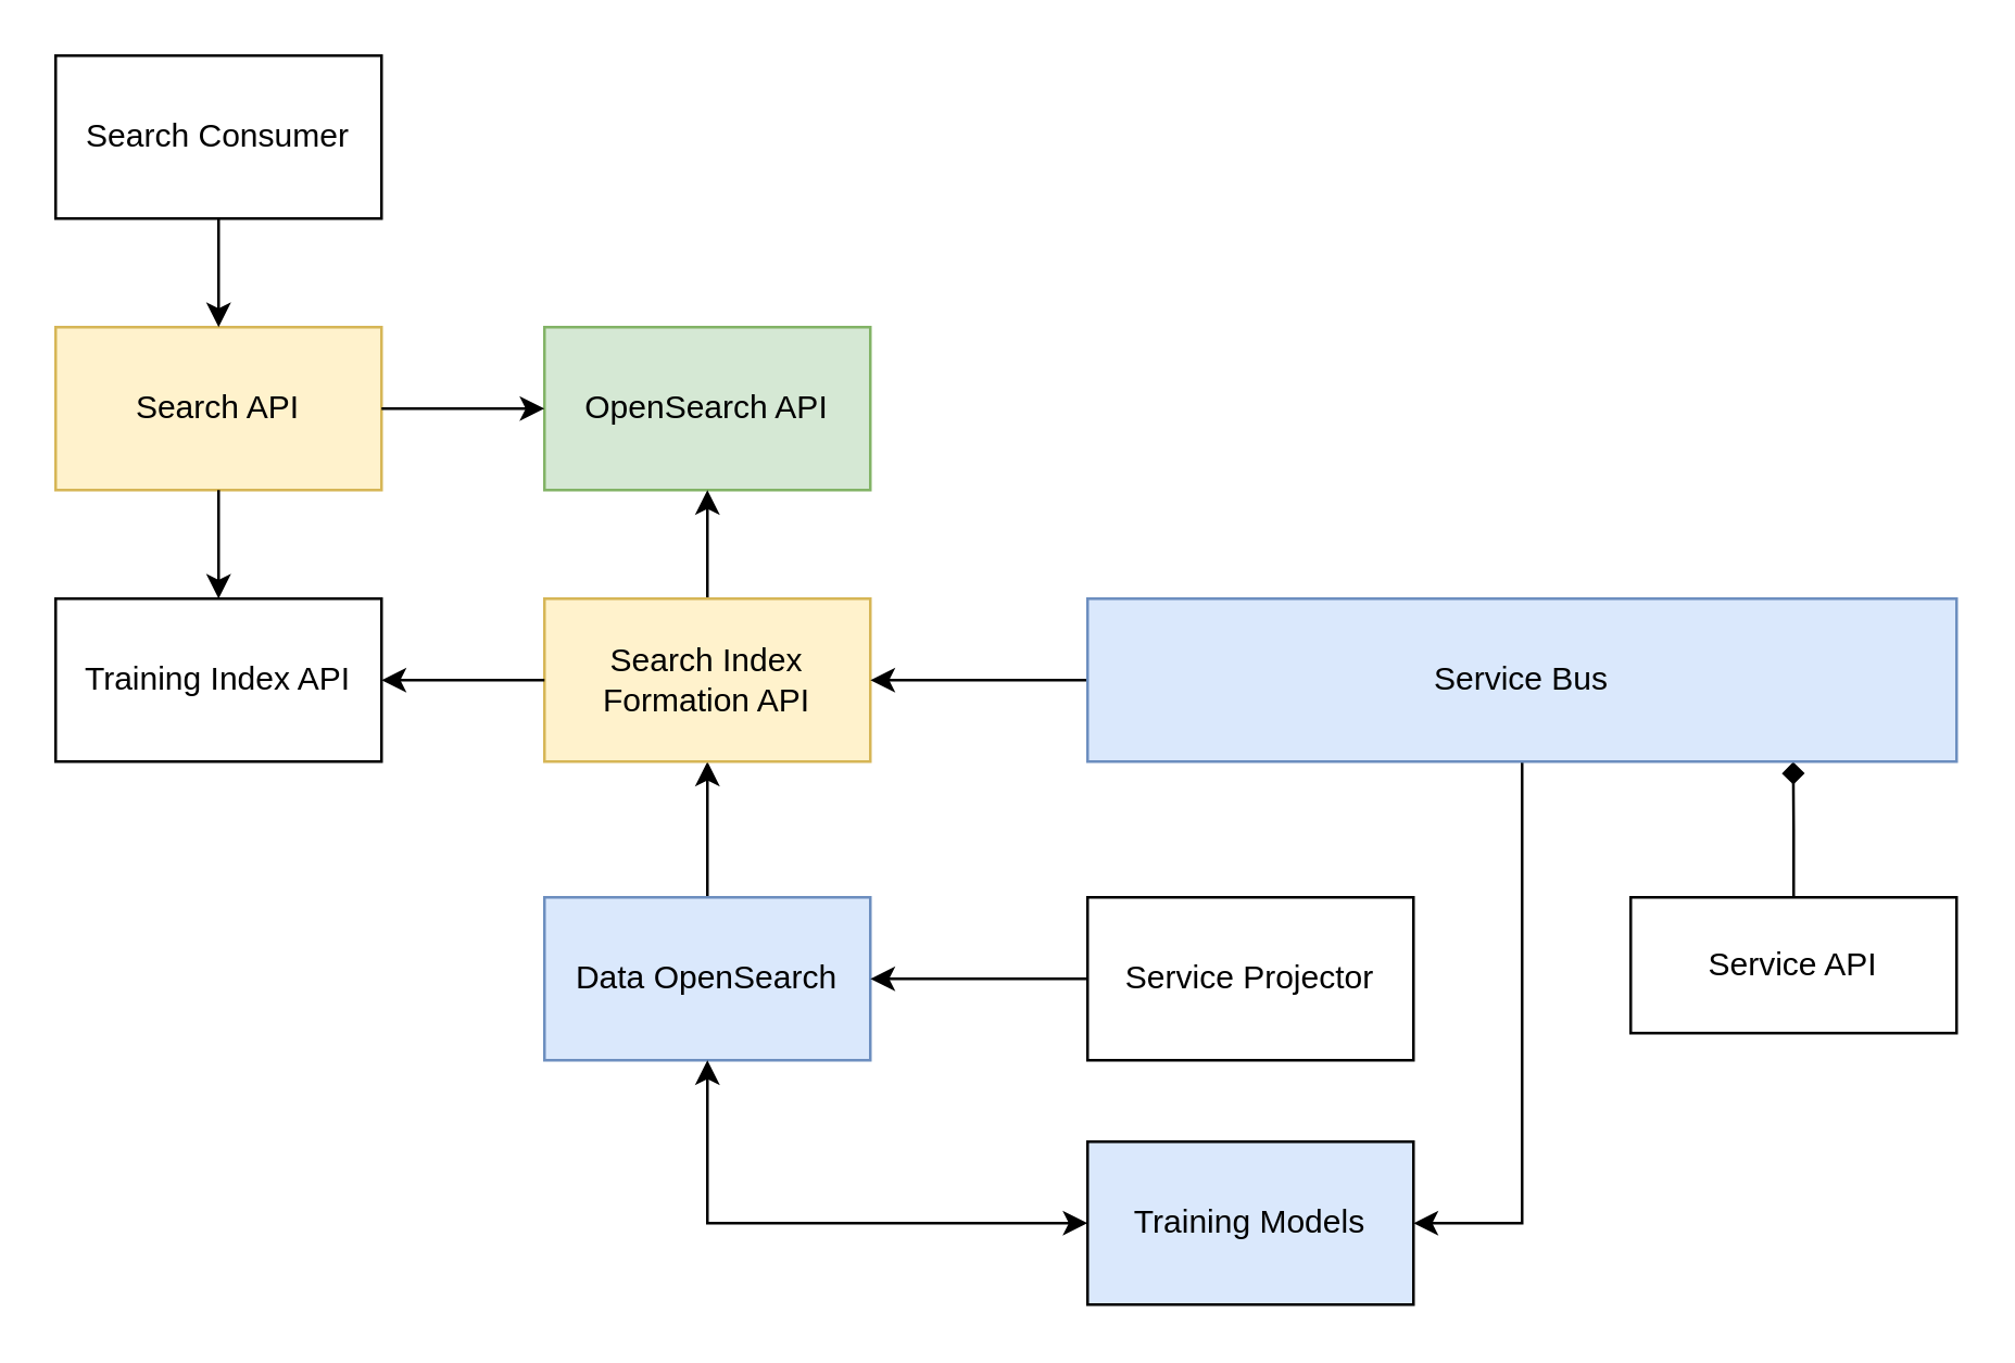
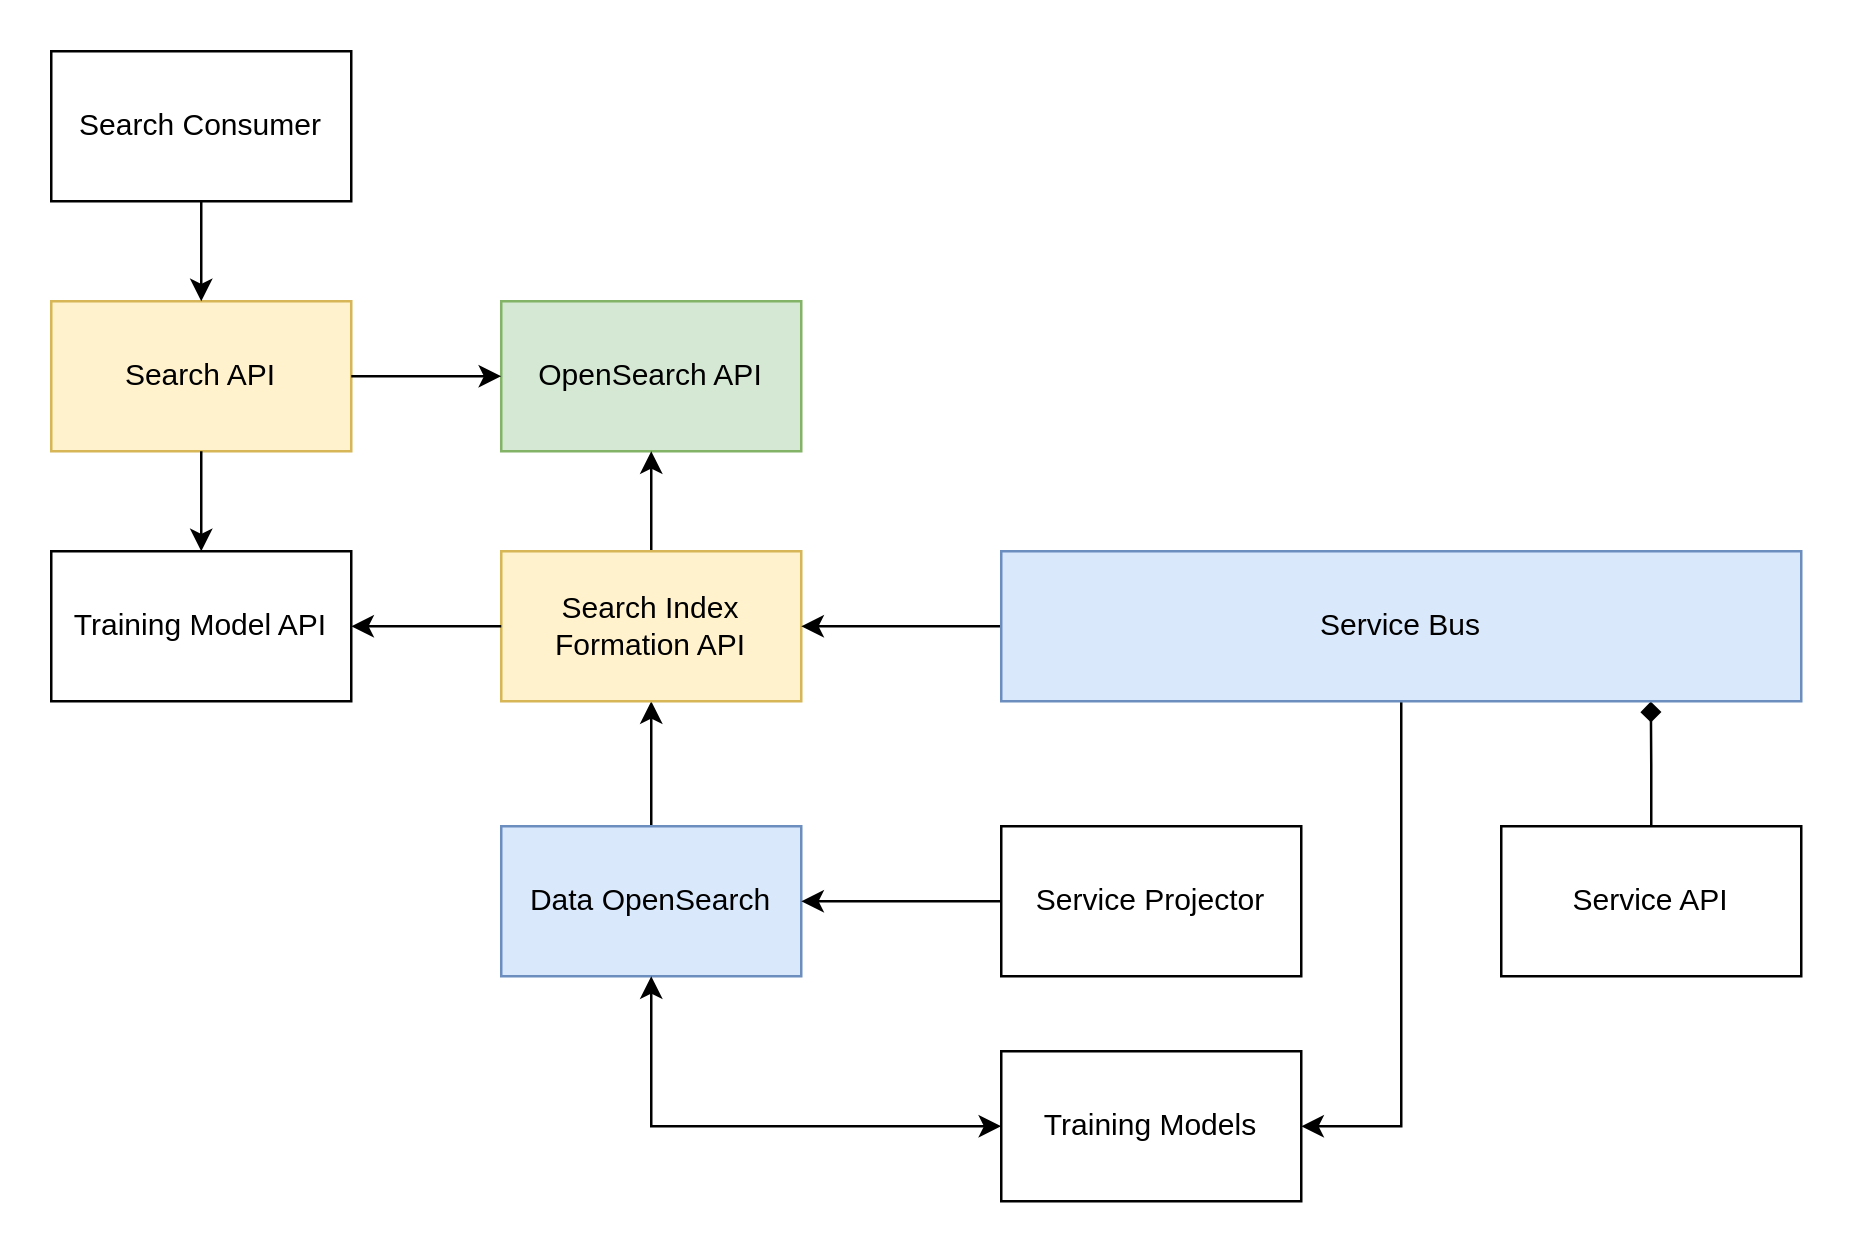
- <mxCell id="19" value="Training Index API" style="rounded=0;whiteSpace=wrap;html=1;" parent="1" vertex="1"><mxGeometry x="20" y="220" width="120" height="60" as="geometry" /></mxCell>
+ <mxCell id="19" value="Training Model API" style="rounded=0;whiteSpace=wrap;html=1;" parent="1" vertex="1"><mxGeometry x="20" y="220" width="120" height="60" as="geometry" /></mxCell>
- <mxCell id="15" value="Service API" style="rounded=0;whiteSpace=wrap;html=1;" parent="1" vertex="1"><mxGeometry x="600" y="330" width="120" height="50" as="geometry" /></mxCell>
+ <mxCell id="15" value="Service API" style="rounded=0;whiteSpace=wrap;html=1;" parent="1" vertex="1"><mxGeometry x="600" y="330" width="120" height="60" as="geometry" /></mxCell>
- <mxCell id="12" value="Training Models" style="rounded=0;whiteSpace=wrap;html=1;fillColor=#dae8fc;" parent="1" vertex="1"><mxGeometry x="400" y="420" width="120" height="60" as="geometry" /></mxCell>
+ <mxCell id="12" value="Training Models" style="rounded=0;whiteSpace=wrap;html=1;" parent="1" vertex="1"><mxGeometry x="400" y="420" width="120" height="60" as="geometry" /></mxCell>
